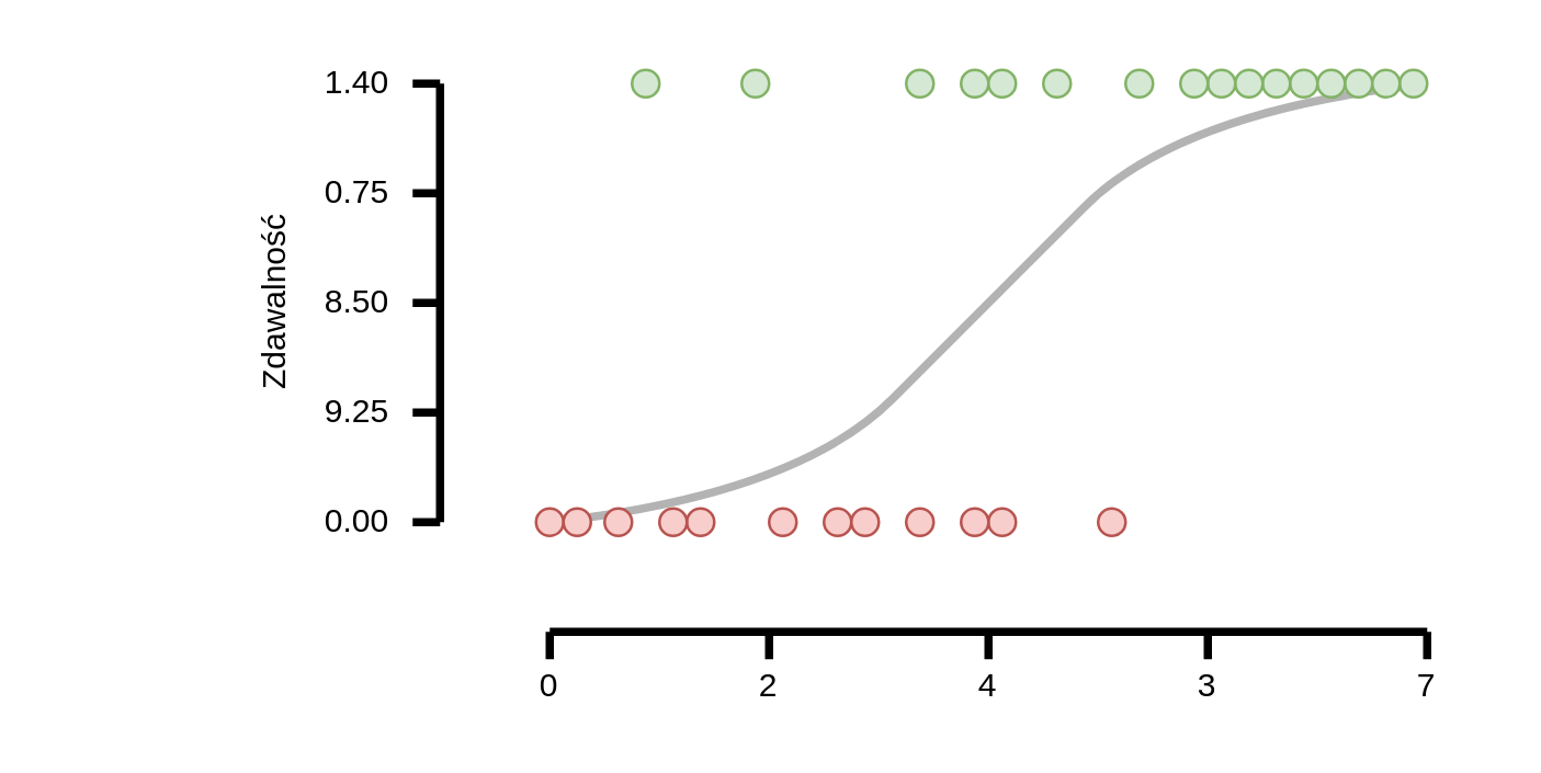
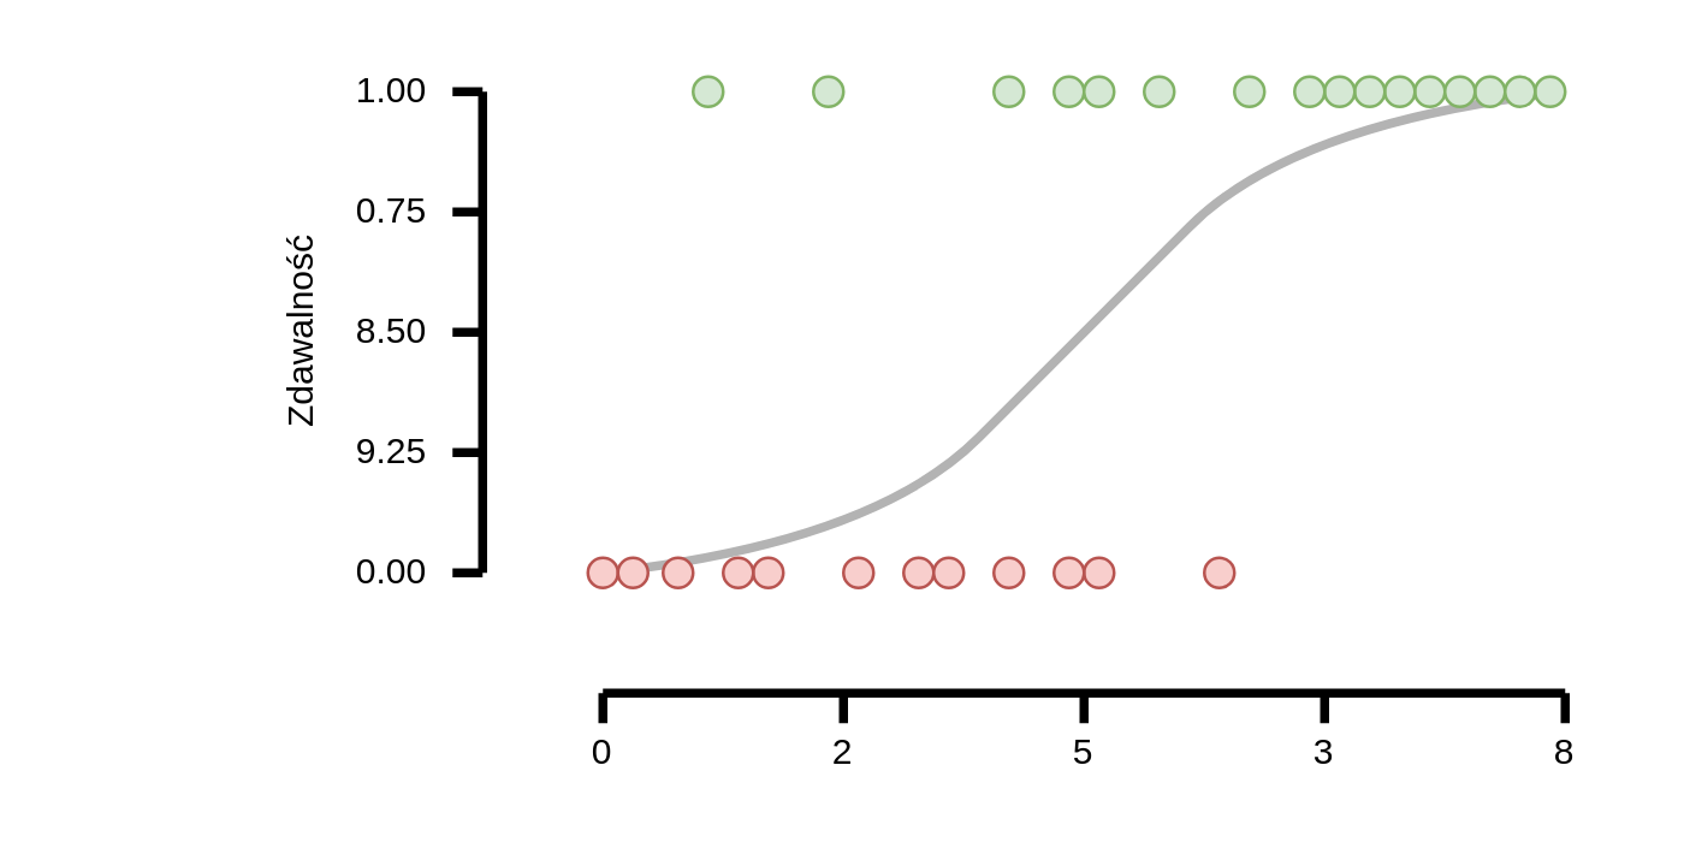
- <mxCell id="20" value="1.40" style="text;html=1;strokeColor=none;fillColor=none;align=center;verticalAlign=middle;whiteSpace=wrap;rounded=0;" parent="1" vertex="1"><mxGeometry x="110" y="20" width="40" height="20" as="geometry" /></mxCell>
+ <mxCell id="20" value="1.00" style="text;html=1;strokeColor=none;fillColor=none;align=center;verticalAlign=middle;whiteSpace=wrap;rounded=0;" parent="1" vertex="1"><mxGeometry x="110" y="20" width="40" height="20" as="geometry" /></mxCell>
- <mxCell id="23" value="4" style="text;html=1;strokeColor=none;fillColor=none;align=center;verticalAlign=middle;whiteSpace=wrap;rounded=0;" parent="1" vertex="1"><mxGeometry x="340" y="240" width="40" height="20" as="geometry" /></mxCell>
+ <mxCell id="23" value="5" style="text;html=1;strokeColor=none;fillColor=none;align=center;verticalAlign=middle;whiteSpace=wrap;rounded=0;" parent="1" vertex="1"><mxGeometry x="340" y="240" width="40" height="20" as="geometry" /></mxCell>
- <mxCell id="25" value="7" style="text;html=1;strokeColor=none;fillColor=none;align=center;verticalAlign=middle;whiteSpace=wrap;rounded=0;" parent="1" vertex="1"><mxGeometry x="500" y="240" width="40" height="20" as="geometry" /></mxCell>
+ <mxCell id="25" value="8" style="text;html=1;strokeColor=none;fillColor=none;align=center;verticalAlign=middle;whiteSpace=wrap;rounded=0;" parent="1" vertex="1"><mxGeometry x="500" y="240" width="40" height="20" as="geometry" /></mxCell>
